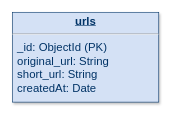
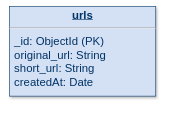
- <mxCell id="2" value="&lt;p style=&quot;margin: 4px 0px 0px; text-align: center; text-decoration: underline; font-size: 19px;&quot;&gt;&lt;b style=&quot;font-size: 19px;&quot;&gt;urls&lt;/b&gt;&lt;/p&gt;&lt;hr style=&quot;font-size: 19px;&quot;&gt;&lt;p style=&quot;margin: 0px 0px 0px 8px; font-size: 19px;&quot;&gt;_id: ObjectId (PK)&lt;/p&gt;&lt;p style=&quot;margin: 0px 0px 0px 8px; font-size: 19px;&quot;&gt;original_url: String&lt;/p&gt;&lt;p style=&quot;margin: 0px 0px 0px 8px; font-size: 19px;&quot;&gt;short_url: String&lt;/p&gt;&lt;p style=&quot;margin: 0px 0px 0px 8px; font-size: 19px;&quot;&gt;createdAt: &lt;span class=&quot;hljs-type&quot; style=&quot;font-size: 19px;&quot;&gt;Date&lt;/span&gt;&lt;br style=&quot;font-size: 19px;&quot;&gt;&lt;/p&gt;" style="verticalAlign=top;align=left;overflow=fill;fontSize=19;fontFamily=Helvetica;html=1;strokeColor=#003366;shadow=1;fillColor=#D4E1F5;fontColor=#003366" parent="1" vertex="1"><mxGeometry x="20" y="20" width="244" height="150" as="geometry" /></mxCell>
+ <mxCell id="2" value="&lt;p style=&quot;margin: 4px 0px 0px; text-align: center; text-decoration: underline; font-size: 19px;&quot;&gt;&lt;b style=&quot;font-size: 19px;&quot;&gt;urls&lt;/b&gt;&lt;/p&gt;&lt;hr style=&quot;font-size: 19px;&quot;&gt;&lt;p style=&quot;margin: 0px 0px 0px 8px; font-size: 19px;&quot;&gt;_id: ObjectId (PK)&lt;/p&gt;&lt;p style=&quot;margin: 0px 0px 0px 8px; font-size: 19px;&quot;&gt;original_url: String&lt;/p&gt;&lt;p style=&quot;margin: 0px 0px 0px 8px; font-size: 19px;&quot;&gt;short_url: String&lt;/p&gt;&lt;p style=&quot;margin: 0px 0px 0px 8px; font-size: 19px;&quot;&gt;createdAt: &lt;span class=&quot;hljs-type&quot; style=&quot;font-size: 19px;&quot;&gt;Date&lt;/span&gt;&lt;br style=&quot;font-size: 19px;&quot;&gt;&lt;/p&gt;" style="verticalAlign=top;align=left;overflow=fill;fontSize=19;fontFamily=Helvetica;html=1;strokeColor=#003366;shadow=1;fillColor=#D4E1F5;fontColor=#003366" parent="1" vertex="1"><mxGeometry x="15" y="10" width="244" height="150" as="geometry" /></mxCell>
